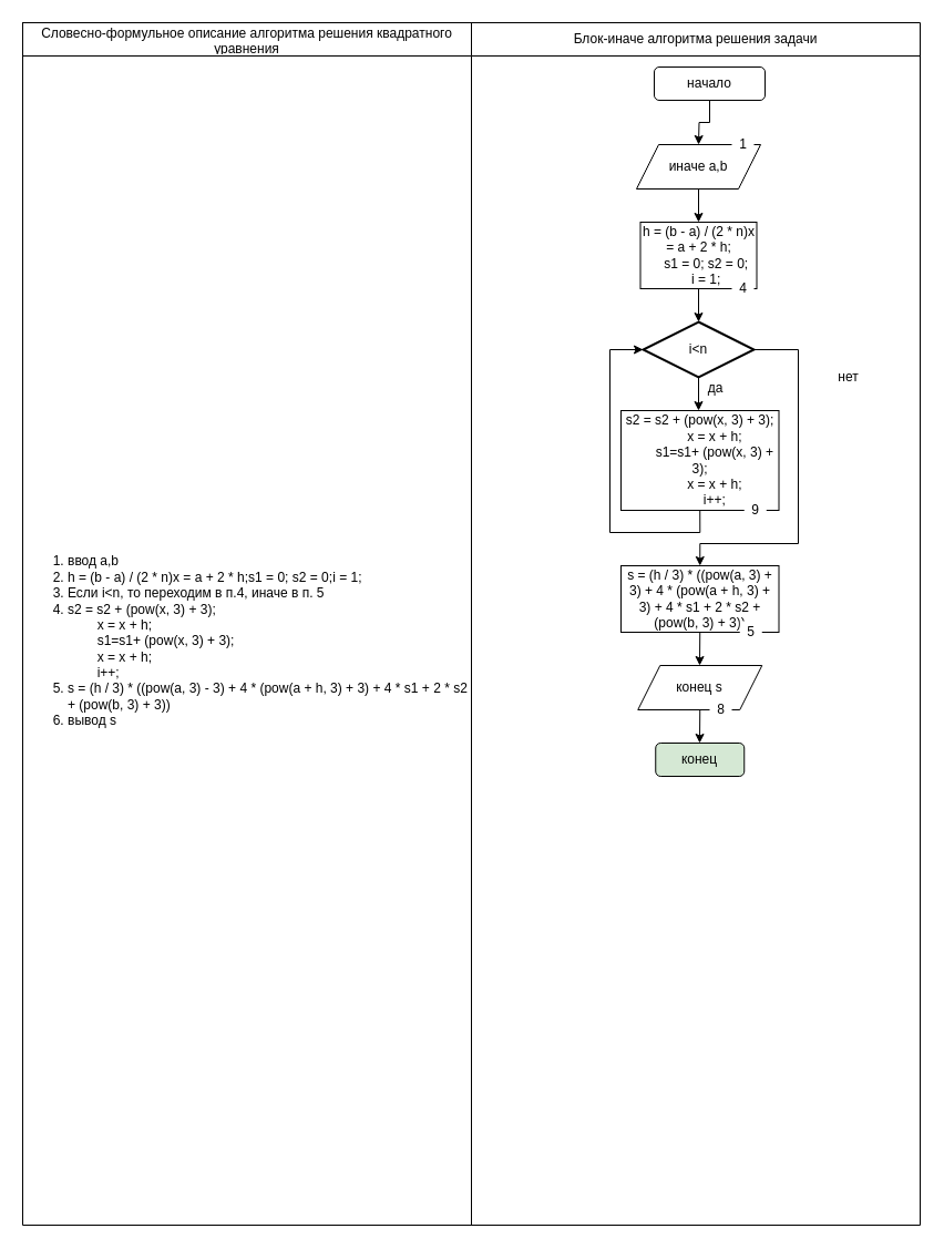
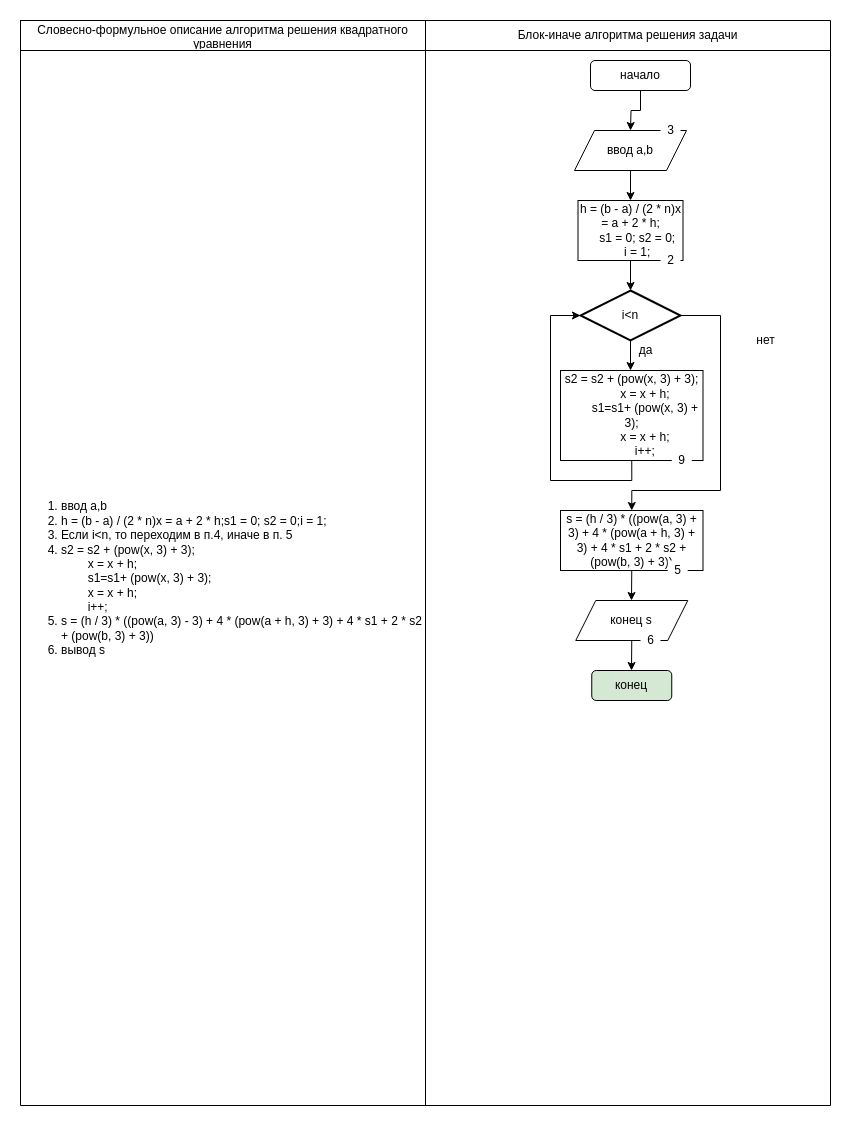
- <mxCell id="30" value="1" style="text;html=1;align=center;verticalAlign=middle;resizable=0;points=[];autosize=1;strokeColor=none;fillColor=#FFFFFF;" vertex="1" parent="1"><mxGeometry x="660" y="120" width="20" height="20" as="geometry" /></mxCell>
+ <mxCell id="30" value="3" style="text;html=1;align=center;verticalAlign=middle;resizable=0;points=[];autosize=1;strokeColor=none;fillColor=#FFFFFF;" vertex="1" parent="1"><mxGeometry x="660" y="120" width="20" height="20" as="geometry" /></mxCell>
- <mxCell id="12" value="иначе a,b" style="shape=parallelogram;perimeter=parallelogramPerimeter;whiteSpace=wrap;html=1;fixedSize=1;" vertex="1" parent="1"><mxGeometry x="574" y="130" width="112" height="40" as="geometry" /></mxCell>
+ <mxCell id="12" value="ввод a,b" style="shape=parallelogram;perimeter=parallelogramPerimeter;whiteSpace=wrap;html=1;fixedSize=1;" vertex="1" parent="1"><mxGeometry x="574" y="130" width="112" height="40" as="geometry" /></mxCell>
- <mxCell id="29" value="4" style="text;html=1;align=center;verticalAlign=middle;resizable=0;points=[];autosize=1;strokeColor=none;fillColor=#FFFFFF;" vertex="1" parent="1"><mxGeometry x="660" y="250" width="20" height="20" as="geometry" /></mxCell>
+ <mxCell id="29" value="2" style="text;html=1;align=center;verticalAlign=middle;resizable=0;points=[];autosize=1;strokeColor=none;fillColor=#FFFFFF;" vertex="1" parent="1"><mxGeometry x="660" y="250" width="20" height="20" as="geometry" /></mxCell>
- <mxCell id="26" value="8" style="text;html=1;align=center;verticalAlign=middle;resizable=0;points=[];autosize=1;strokeColor=none;fillColor=#FFFFFF;" vertex="1" parent="1"><mxGeometry x="640" y="630" width="20" height="20" as="geometry" /></mxCell>
+ <mxCell id="26" value="6" style="text;html=1;align=center;verticalAlign=middle;resizable=0;points=[];autosize=1;strokeColor=none;fillColor=#FFFFFF;" vertex="1" parent="1"><mxGeometry x="640" y="630" width="20" height="20" as="geometry" /></mxCell>
